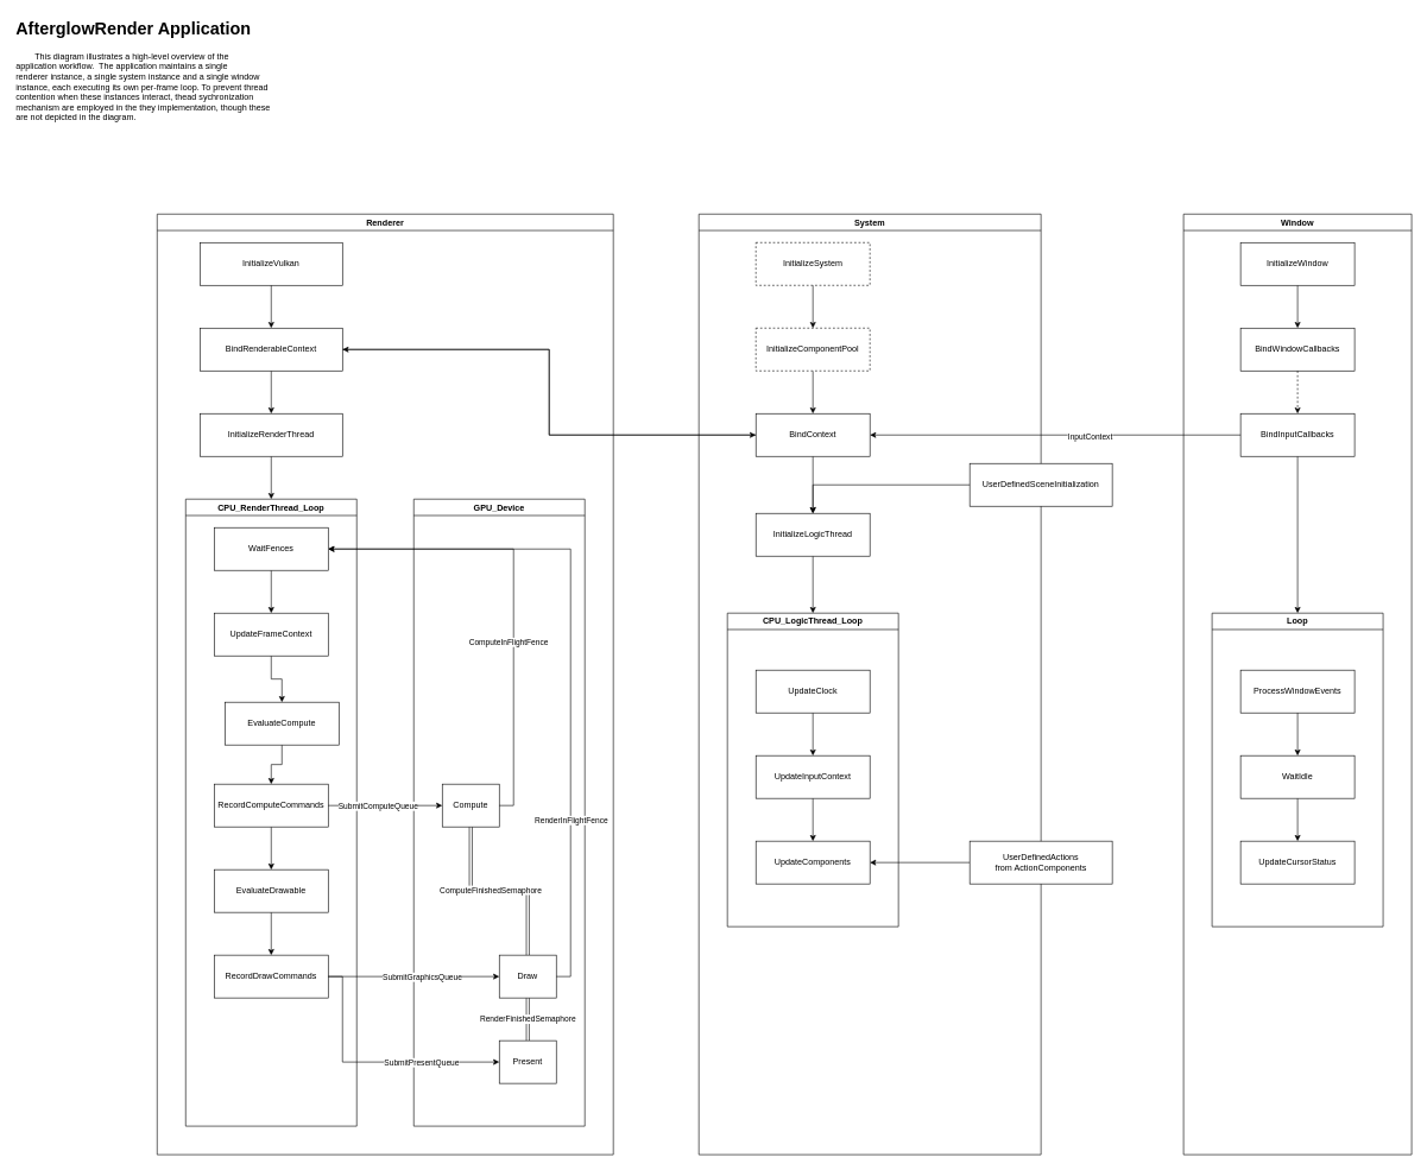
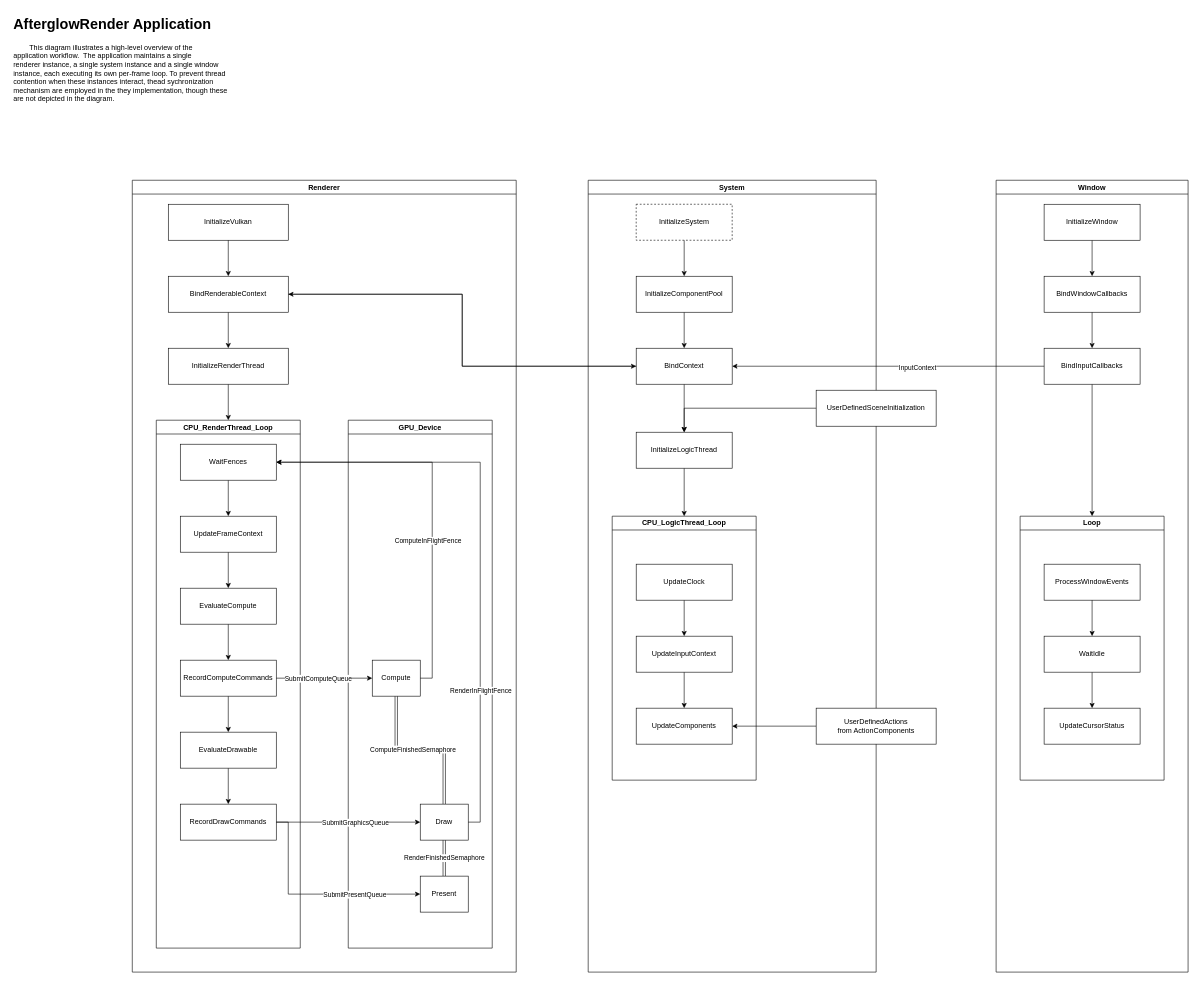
- <mxCell id="54" value="InitializeComponentPool" style="whiteSpace=wrap;html=1;dashed=1;" vertex="1" parent="40"><mxGeometry x="80" y="160" width="160" height="60" as="geometry" /></mxCell>
+ <mxCell id="54" value="InitializeComponentPool" style="whiteSpace=wrap;html=1;" vertex="1" parent="40"><mxGeometry x="80" y="160" width="160" height="60" as="geometry" /></mxCell>
- <mxCell id="68" value="" style="edgeStyle=orthogonalEdgeStyle;rounded=0;orthogonalLoop=1;jettySize=auto;html=1;exitX=0.5;exitY=1;exitDx=0;exitDy=0;entryX=0.5;entryY=0;entryDx=0;entryDy=0;dashed=1;" edge="1" parent="57" source="67" target="69"><mxGeometry relative="1" as="geometry"><mxPoint x="1960" y="380" as="sourcePoint" /><mxPoint x="1960" y="680" as="targetPoint" /></mxGeometry></mxCell>
+ <mxCell id="68" value="" style="edgeStyle=orthogonalEdgeStyle;rounded=0;orthogonalLoop=1;jettySize=auto;html=1;exitX=0.5;exitY=1;exitDx=0;exitDy=0;entryX=0.5;entryY=0;entryDx=0;entryDy=0;" edge="1" parent="57" source="67" target="69"><mxGeometry relative="1" as="geometry"><mxPoint x="1960" y="380" as="sourcePoint" /><mxPoint x="1960" y="680" as="targetPoint" /></mxGeometry></mxCell>
- <mxCell id="8" value="EvaluateCompute" style="rounded=0;whiteSpace=wrap;html=1;" vertex="1" parent="6"><mxGeometry x="55" y="285" width="160" height="60" as="geometry" /></mxCell>
+ <mxCell id="8" value="EvaluateCompute" style="rounded=0;whiteSpace=wrap;html=1;" vertex="1" parent="6"><mxGeometry x="40" y="280" width="160" height="60" as="geometry" /></mxCell>
